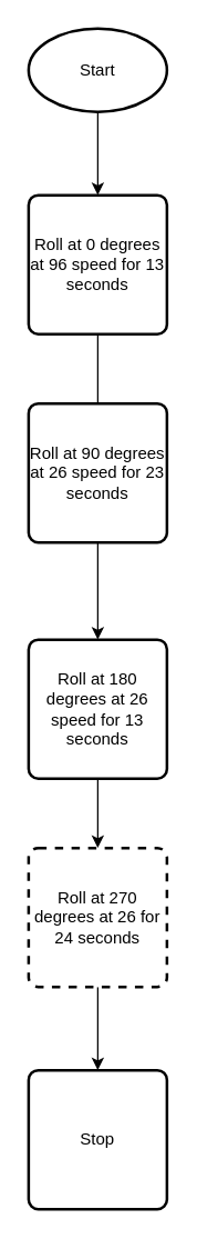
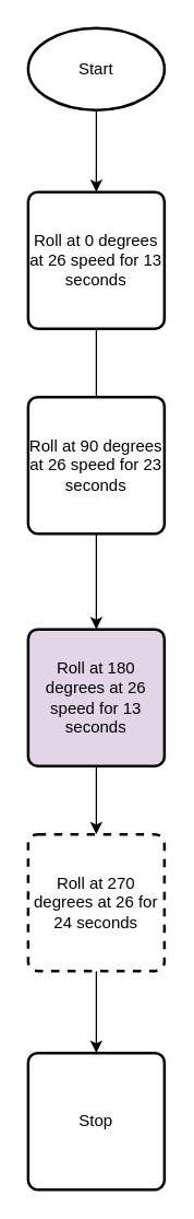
- <mxCell id="5" value="Roll at 0 degrees at 96 speed for 13 seconds" style="rounded=1;whiteSpace=wrap;html=1;absoluteArcSize=1;arcSize=14;strokeWidth=2;" vertex="1" parent="1"><mxGeometry x="20" y="140" width="100" height="100" as="geometry" /></mxCell>
+ <mxCell id="5" value="Roll at 0 degrees at 26 speed for 13 seconds" style="rounded=1;whiteSpace=wrap;html=1;absoluteArcSize=1;arcSize=14;strokeWidth=2;" vertex="1" parent="1"><mxGeometry x="20" y="140" width="100" height="100" as="geometry" /></mxCell>
- <mxCell id="9" value="Roll at 180 degrees at 26 speed for 13 seconds" style="rounded=1;whiteSpace=wrap;html=1;absoluteArcSize=1;arcSize=14;strokeWidth=2;" vertex="1" parent="1"><mxGeometry x="20" y="460" width="100" height="100" as="geometry" /></mxCell>
+ <mxCell id="9" value="Roll at 180 degrees at 26 speed for 13 seconds" style="rounded=1;whiteSpace=wrap;html=1;absoluteArcSize=1;arcSize=14;strokeWidth=2;fillColor=#e1d5e7;" vertex="1" parent="1"><mxGeometry x="20" y="460" width="100" height="100" as="geometry" /></mxCell>
